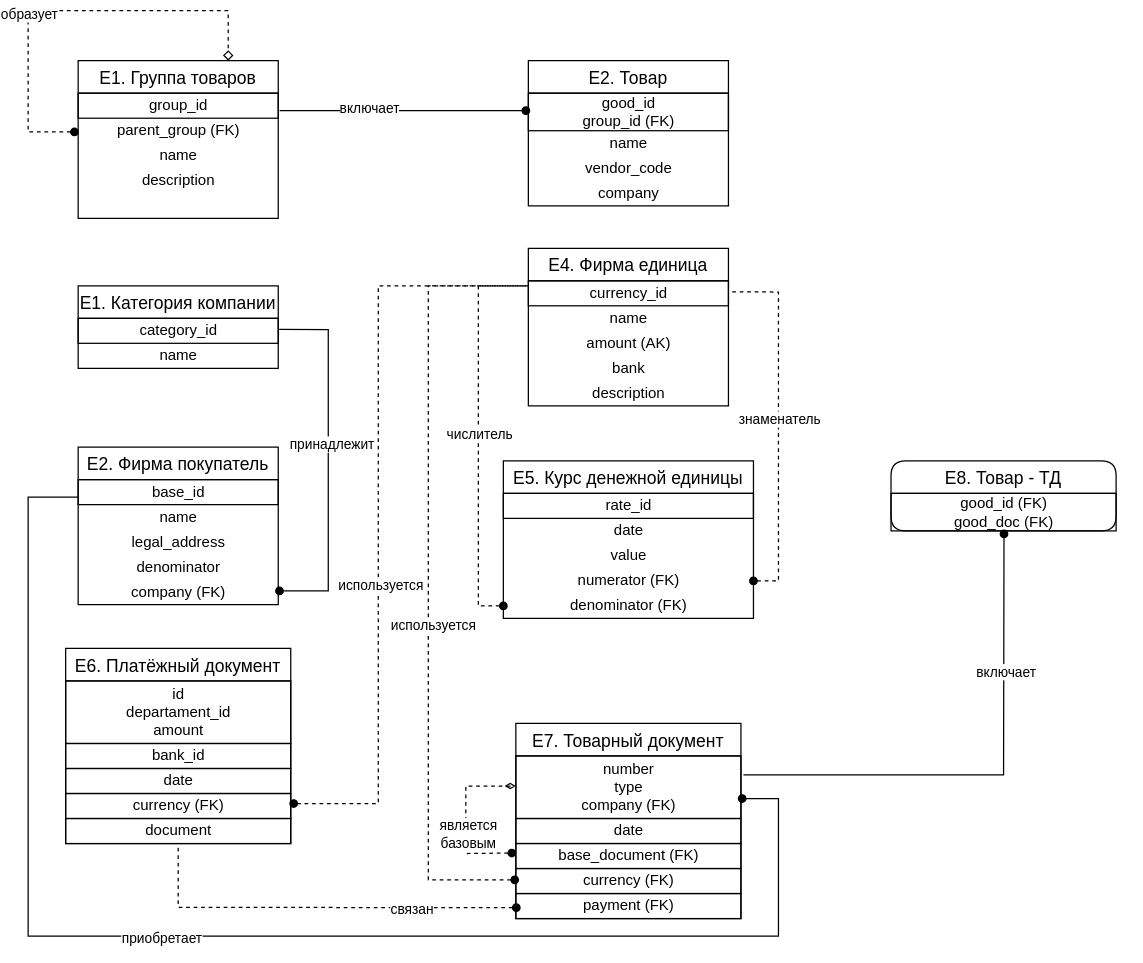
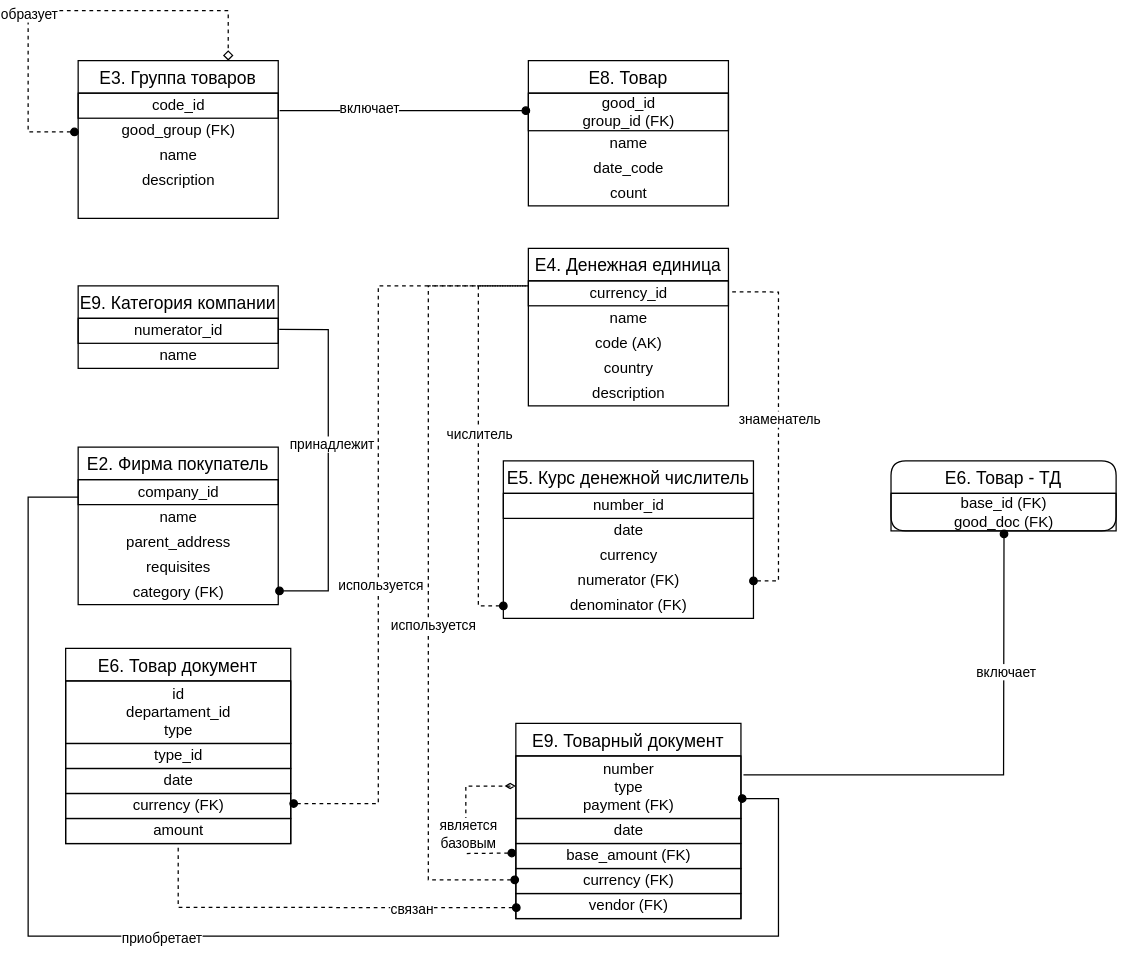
- <mxCell id="2" value="E1. Группа товаров" style="swimlane;fontStyle=0;childLayout=stackLayout;horizontal=1;startSize=26;horizontalStack=0;resizeParent=1;resizeParentMax=0;resizeLast=0;collapsible=1;marginBottom=0;align=center;fontSize=14;" parent="1" vertex="1"><mxGeometry x="60" y="20" width="160" height="126" as="geometry" /></mxCell>
+ <mxCell id="2" value="E3. Группа товаров" style="swimlane;fontStyle=0;childLayout=stackLayout;horizontal=1;startSize=26;horizontalStack=0;resizeParent=1;resizeParentMax=0;resizeLast=0;collapsible=1;marginBottom=0;align=center;fontSize=14;" parent="1" vertex="1"><mxGeometry x="60" y="20" width="160" height="126" as="geometry" /></mxCell>
- <mxCell id="10" value="E2. Товар" style="swimlane;fontStyle=0;childLayout=stackLayout;horizontal=1;startSize=26;horizontalStack=0;resizeParent=1;resizeParentMax=0;resizeLast=0;collapsible=1;marginBottom=0;align=center;fontSize=14;" parent="1" vertex="1"><mxGeometry x="420" y="20" width="160" height="116" as="geometry" /></mxCell>
+ <mxCell id="10" value="E8. Товар" style="swimlane;fontStyle=0;childLayout=stackLayout;horizontal=1;startSize=26;horizontalStack=0;resizeParent=1;resizeParentMax=0;resizeLast=0;collapsible=1;marginBottom=0;align=center;fontSize=14;" parent="1" vertex="1"><mxGeometry x="420" y="20" width="160" height="116" as="geometry" /></mxCell>
- <mxCell id="3" value="group_id" style="text;html=1;align=center;verticalAlign=middle;resizable=0;points=[];autosize=1;rounded=0;strokeColor=#000000;" vertex="1" parent="2"><mxGeometry y="26" width="160" height="20" as="geometry" /></mxCell>
+ <mxCell id="3" value="code_id" style="text;html=1;align=center;verticalAlign=middle;resizable=0;points=[];autosize=1;rounded=0;strokeColor=#000000;" vertex="1" parent="2"><mxGeometry y="26" width="160" height="20" as="geometry" /></mxCell>
- <mxCell id="4" value="parent_group (FK)" style="text;html=1;align=center;verticalAlign=middle;resizable=0;points=[];autosize=1;" vertex="1" parent="2"><mxGeometry y="46" width="160" height="20" as="geometry" /></mxCell>
+ <mxCell id="4" value="good_group (FK)" style="text;html=1;align=center;verticalAlign=middle;resizable=0;points=[];autosize=1;" vertex="1" parent="2"><mxGeometry y="46" width="160" height="20" as="geometry" /></mxCell>
- <mxCell id="13" value="vendor_code" style="text;html=1;align=center;verticalAlign=middle;resizable=0;points=[];autosize=1;rounded=0;" vertex="1" parent="10"><mxGeometry y="76" width="160" height="20" as="geometry" /></mxCell>
+ <mxCell id="13" value="date_code" style="text;html=1;align=center;verticalAlign=middle;resizable=0;points=[];autosize=1;rounded=0;" vertex="1" parent="10"><mxGeometry y="76" width="160" height="20" as="geometry" /></mxCell>
- <mxCell id="14" value="company" style="text;html=1;align=center;verticalAlign=middle;resizable=0;points=[];autosize=1;rounded=0;" vertex="1" parent="10"><mxGeometry y="96" width="160" height="20" as="geometry" /></mxCell>
+ <mxCell id="14" value="count" style="text;html=1;align=center;verticalAlign=middle;resizable=0;points=[];autosize=1;rounded=0;" vertex="1" parent="10"><mxGeometry y="96" width="160" height="20" as="geometry" /></mxCell>
- <mxCell id="21" value="E4. Фирма единица" style="swimlane;fontStyle=0;childLayout=stackLayout;horizontal=1;startSize=26;horizontalStack=0;resizeParent=1;resizeParentMax=0;resizeLast=0;collapsible=1;marginBottom=0;align=center;fontSize=14;" parent="1" vertex="1"><mxGeometry x="420" y="170" width="160" height="126" as="geometry" /></mxCell>
+ <mxCell id="21" value="E4. Денежная единица" style="swimlane;fontStyle=0;childLayout=stackLayout;horizontal=1;startSize=26;horizontalStack=0;resizeParent=1;resizeParentMax=0;resizeLast=0;collapsible=1;marginBottom=0;align=center;fontSize=14;" parent="1" vertex="1"><mxGeometry x="420" y="170" width="160" height="126" as="geometry" /></mxCell>
- <mxCell id="65" value="E1. Категория компании" style="swimlane;fontStyle=0;childLayout=stackLayout;horizontal=1;startSize=26;horizontalStack=0;resizeParent=1;resizeParentMax=0;resizeLast=0;collapsible=1;marginBottom=0;align=center;fontSize=14;" vertex="1" parent="1"><mxGeometry x="60" y="200" width="160" height="66" as="geometry" /></mxCell>
+ <mxCell id="65" value="E9. Категория компании" style="swimlane;fontStyle=0;childLayout=stackLayout;horizontal=1;startSize=26;horizontalStack=0;resizeParent=1;resizeParentMax=0;resizeLast=0;collapsible=1;marginBottom=0;align=center;fontSize=14;" vertex="1" parent="1"><mxGeometry x="60" y="200" width="160" height="66" as="geometry" /></mxCell>
- <mxCell id="66" value="category_id" style="text;html=1;align=center;verticalAlign=middle;resizable=0;points=[];autosize=1;rounded=0;strokeColor=#000000;" vertex="1" parent="65"><mxGeometry y="26" width="160" height="20" as="geometry" /></mxCell>
+ <mxCell id="66" value="numerator_id" style="text;html=1;align=center;verticalAlign=middle;resizable=0;points=[];autosize=1;rounded=0;strokeColor=#000000;" vertex="1" parent="65"><mxGeometry y="26" width="160" height="20" as="geometry" /></mxCell>
- <mxCell id="24" value="amount (AK)" style="text;html=1;align=center;verticalAlign=middle;resizable=0;points=[];autosize=1;rounded=0;" vertex="1" parent="21"><mxGeometry y="66" width="160" height="20" as="geometry" /></mxCell>
+ <mxCell id="24" value="code (AK)" style="text;html=1;align=center;verticalAlign=middle;resizable=0;points=[];autosize=1;rounded=0;" vertex="1" parent="21"><mxGeometry y="66" width="160" height="20" as="geometry" /></mxCell>
- <mxCell id="25" value="bank" style="text;html=1;align=center;verticalAlign=middle;resizable=0;points=[];autosize=1;rounded=0;" vertex="1" parent="21"><mxGeometry y="86" width="160" height="20" as="geometry" /></mxCell>
+ <mxCell id="25" value="country" style="text;html=1;align=center;verticalAlign=middle;resizable=0;points=[];autosize=1;rounded=0;" vertex="1" parent="21"><mxGeometry y="86" width="160" height="20" as="geometry" /></mxCell>
- <mxCell id="27" value="E5. Курс денежной единицы" style="swimlane;fontStyle=0;childLayout=stackLayout;horizontal=1;startSize=26;horizontalStack=0;resizeParent=1;resizeParentMax=0;resizeLast=0;collapsible=1;marginBottom=0;align=center;fontSize=14;" parent="1" vertex="1"><mxGeometry x="400" y="340" width="200" height="126" as="geometry" /></mxCell>
+ <mxCell id="27" value="E5. Курс денежной числитель" style="swimlane;fontStyle=0;childLayout=stackLayout;horizontal=1;startSize=26;horizontalStack=0;resizeParent=1;resizeParentMax=0;resizeLast=0;collapsible=1;marginBottom=0;align=center;fontSize=14;" parent="1" vertex="1"><mxGeometry x="400" y="340" width="200" height="126" as="geometry" /></mxCell>
- <mxCell id="61" value="E8. Товар - ТД" style="swimlane;fontStyle=0;childLayout=stackLayout;horizontal=1;startSize=26;horizontalStack=0;resizeParent=1;resizeParentMax=0;resizeLast=0;collapsible=1;marginBottom=0;align=center;fontSize=14;fillColor=none;rounded=1;" vertex="1" parent="1"><mxGeometry x="710" y="340" width="180" height="56" as="geometry" /></mxCell>
+ <mxCell id="61" value="E6. Товар - ТД" style="swimlane;fontStyle=0;childLayout=stackLayout;horizontal=1;startSize=26;horizontalStack=0;resizeParent=1;resizeParentMax=0;resizeLast=0;collapsible=1;marginBottom=0;align=center;fontSize=14;fillColor=none;rounded=1;" vertex="1" parent="1"><mxGeometry x="710" y="340" width="180" height="56" as="geometry" /></mxCell>
- <mxCell id="16" value="base_id" style="text;html=1;align=center;verticalAlign=middle;resizable=0;points=[];autosize=1;rounded=0;strokeColor=#000000;" vertex="1" parent="15"><mxGeometry y="26" width="160" height="20" as="geometry" /></mxCell>
+ <mxCell id="16" value="company_id" style="text;html=1;align=center;verticalAlign=middle;resizable=0;points=[];autosize=1;rounded=0;strokeColor=#000000;" vertex="1" parent="15"><mxGeometry y="26" width="160" height="20" as="geometry" /></mxCell>
- <mxCell id="28" value="rate_id" style="text;html=1;align=center;verticalAlign=middle;resizable=0;points=[];autosize=1;rounded=0;strokeColor=#000000;" vertex="1" parent="27"><mxGeometry y="26" width="200" height="20" as="geometry" /></mxCell>
+ <mxCell id="28" value="number_id" style="text;html=1;align=center;verticalAlign=middle;resizable=0;points=[];autosize=1;rounded=0;strokeColor=#000000;" vertex="1" parent="27"><mxGeometry y="26" width="200" height="20" as="geometry" /></mxCell>
- <mxCell id="62" value="good_id (FK)&lt;br&gt;good_doc (FK)" style="text;html=1;align=center;verticalAlign=middle;resizable=0;points=[];autosize=1;rounded=0;strokeColor=#000000;" vertex="1" parent="61"><mxGeometry y="26" width="180" height="30" as="geometry" /></mxCell>
+ <mxCell id="62" value="base_id (FK)&lt;br&gt;good_doc (FK)" style="text;html=1;align=center;verticalAlign=middle;resizable=0;points=[];autosize=1;rounded=0;strokeColor=#000000;" vertex="1" parent="61"><mxGeometry y="26" width="180" height="30" as="geometry" /></mxCell>
- <mxCell id="18" value="legal_address" style="text;html=1;align=center;verticalAlign=middle;resizable=0;points=[];autosize=1;rounded=0;" vertex="1" parent="15"><mxGeometry y="66" width="160" height="20" as="geometry" /></mxCell>
+ <mxCell id="18" value="parent_address" style="text;html=1;align=center;verticalAlign=middle;resizable=0;points=[];autosize=1;rounded=0;" vertex="1" parent="15"><mxGeometry y="66" width="160" height="20" as="geometry" /></mxCell>
- <mxCell id="30" value="value" style="text;html=1;align=center;verticalAlign=middle;resizable=0;points=[];autosize=1;rounded=0;" vertex="1" parent="27"><mxGeometry y="66" width="200" height="20" as="geometry" /></mxCell>
+ <mxCell id="30" value="currency" style="text;html=1;align=center;verticalAlign=middle;resizable=0;points=[];autosize=1;rounded=0;" vertex="1" parent="27"><mxGeometry y="66" width="200" height="20" as="geometry" /></mxCell>
- <mxCell id="19" value="denominator" style="text;html=1;align=center;verticalAlign=middle;resizable=0;points=[];autosize=1;rounded=0;" vertex="1" parent="15"><mxGeometry y="86" width="160" height="20" as="geometry" /></mxCell>
+ <mxCell id="19" value="requisites" style="text;html=1;align=center;verticalAlign=middle;resizable=0;points=[];autosize=1;rounded=0;" vertex="1" parent="15"><mxGeometry y="86" width="160" height="20" as="geometry" /></mxCell>
- <mxCell id="20" value="company (FK)" style="text;html=1;align=center;verticalAlign=middle;resizable=0;points=[];autosize=1;rounded=0;" vertex="1" parent="15"><mxGeometry y="106" width="160" height="20" as="geometry" /></mxCell>
+ <mxCell id="20" value="category (FK)" style="text;html=1;align=center;verticalAlign=middle;resizable=0;points=[];autosize=1;rounded=0;" vertex="1" parent="15"><mxGeometry y="106" width="160" height="20" as="geometry" /></mxCell>
- <mxCell id="33" value="E6. Платёжный документ" style="swimlane;fontStyle=0;childLayout=stackLayout;horizontal=1;startSize=26;horizontalStack=0;resizeParent=1;resizeParentMax=0;resizeLast=0;collapsible=1;marginBottom=0;align=center;fontSize=14;" parent="1" vertex="1"><mxGeometry x="50" y="490" width="180" height="156" as="geometry" /></mxCell>
+ <mxCell id="33" value="E6. Товар документ" style="swimlane;fontStyle=0;childLayout=stackLayout;horizontal=1;startSize=26;horizontalStack=0;resizeParent=1;resizeParentMax=0;resizeLast=0;collapsible=1;marginBottom=0;align=center;fontSize=14;" parent="1" vertex="1"><mxGeometry x="50" y="490" width="180" height="156" as="geometry" /></mxCell>
- <mxCell id="34" value="id&lt;br&gt;departament_id&lt;br&gt;amount" style="text;html=1;align=center;verticalAlign=middle;resizable=0;points=[];autosize=1;rounded=0;strokeColor=#000000;" vertex="1" parent="33"><mxGeometry y="26" width="180" height="50" as="geometry" /></mxCell>
+ <mxCell id="34" value="id&lt;br&gt;departament_id&lt;br&gt;type" style="text;html=1;align=center;verticalAlign=middle;resizable=0;points=[];autosize=1;rounded=0;strokeColor=#000000;" vertex="1" parent="33"><mxGeometry y="26" width="180" height="50" as="geometry" /></mxCell>
- <mxCell id="39" value="E7. Товарный документ" style="swimlane;fontStyle=0;childLayout=stackLayout;horizontal=1;startSize=26;horizontalStack=0;resizeParent=1;resizeParentMax=0;resizeLast=0;collapsible=1;marginBottom=0;align=center;fontSize=14;fillColor=none;" parent="1" vertex="1"><mxGeometry x="410" y="550" width="180" height="156" as="geometry" /></mxCell>
+ <mxCell id="39" value="E9. Товарный документ" style="swimlane;fontStyle=0;childLayout=stackLayout;horizontal=1;startSize=26;horizontalStack=0;resizeParent=1;resizeParentMax=0;resizeLast=0;collapsible=1;marginBottom=0;align=center;fontSize=14;fillColor=none;" parent="1" vertex="1"><mxGeometry x="410" y="550" width="180" height="156" as="geometry" /></mxCell>
- <mxCell id="35" value="bank_id" style="text;html=1;align=center;verticalAlign=middle;resizable=0;points=[];autosize=1;rounded=0;strokeColor=#000000;" vertex="1" parent="33"><mxGeometry y="76" width="180" height="20" as="geometry" /></mxCell>
+ <mxCell id="35" value="type_id" style="text;html=1;align=center;verticalAlign=middle;resizable=0;points=[];autosize=1;rounded=0;strokeColor=#000000;" vertex="1" parent="33"><mxGeometry y="76" width="180" height="20" as="geometry" /></mxCell>
- <mxCell id="40" value="number&lt;br&gt;type&lt;br&gt;company (FK)" style="text;html=1;align=center;verticalAlign=middle;resizable=0;points=[];autosize=1;rounded=0;strokeColor=#000000;" vertex="1" parent="39"><mxGeometry y="26" width="180" height="50" as="geometry" /></mxCell>
+ <mxCell id="40" value="number&lt;br&gt;type&lt;br&gt;payment (FK)" style="text;html=1;align=center;verticalAlign=middle;resizable=0;points=[];autosize=1;rounded=0;strokeColor=#000000;" vertex="1" parent="39"><mxGeometry y="26" width="180" height="50" as="geometry" /></mxCell>
- <mxCell id="38" value="document" style="text;html=1;align=center;verticalAlign=middle;resizable=0;points=[];autosize=1;rounded=0;strokeColor=#000000;" vertex="1" parent="33"><mxGeometry y="136" width="180" height="20" as="geometry" /></mxCell>
+ <mxCell id="38" value="amount" style="text;html=1;align=center;verticalAlign=middle;resizable=0;points=[];autosize=1;rounded=0;strokeColor=#000000;" vertex="1" parent="33"><mxGeometry y="136" width="180" height="20" as="geometry" /></mxCell>
- <mxCell id="42" value="base_document (FK)" style="text;html=1;align=center;verticalAlign=middle;resizable=0;points=[];autosize=1;rounded=0;strokeColor=#000000;" vertex="1" parent="39"><mxGeometry y="96" width="180" height="20" as="geometry" /></mxCell>
+ <mxCell id="42" value="base_amount (FK)" style="text;html=1;align=center;verticalAlign=middle;resizable=0;points=[];autosize=1;rounded=0;strokeColor=#000000;" vertex="1" parent="39"><mxGeometry y="96" width="180" height="20" as="geometry" /></mxCell>
- <mxCell id="44" value="payment (FK)" style="text;html=1;align=center;verticalAlign=middle;resizable=0;points=[];autosize=1;rounded=0;strokeColor=#000000;" vertex="1" parent="39"><mxGeometry y="136" width="180" height="20" as="geometry" /></mxCell>
+ <mxCell id="44" value="vendor (FK)" style="text;html=1;align=center;verticalAlign=middle;resizable=0;points=[];autosize=1;rounded=0;strokeColor=#000000;" vertex="1" parent="39"><mxGeometry y="136" width="180" height="20" as="geometry" /></mxCell>
